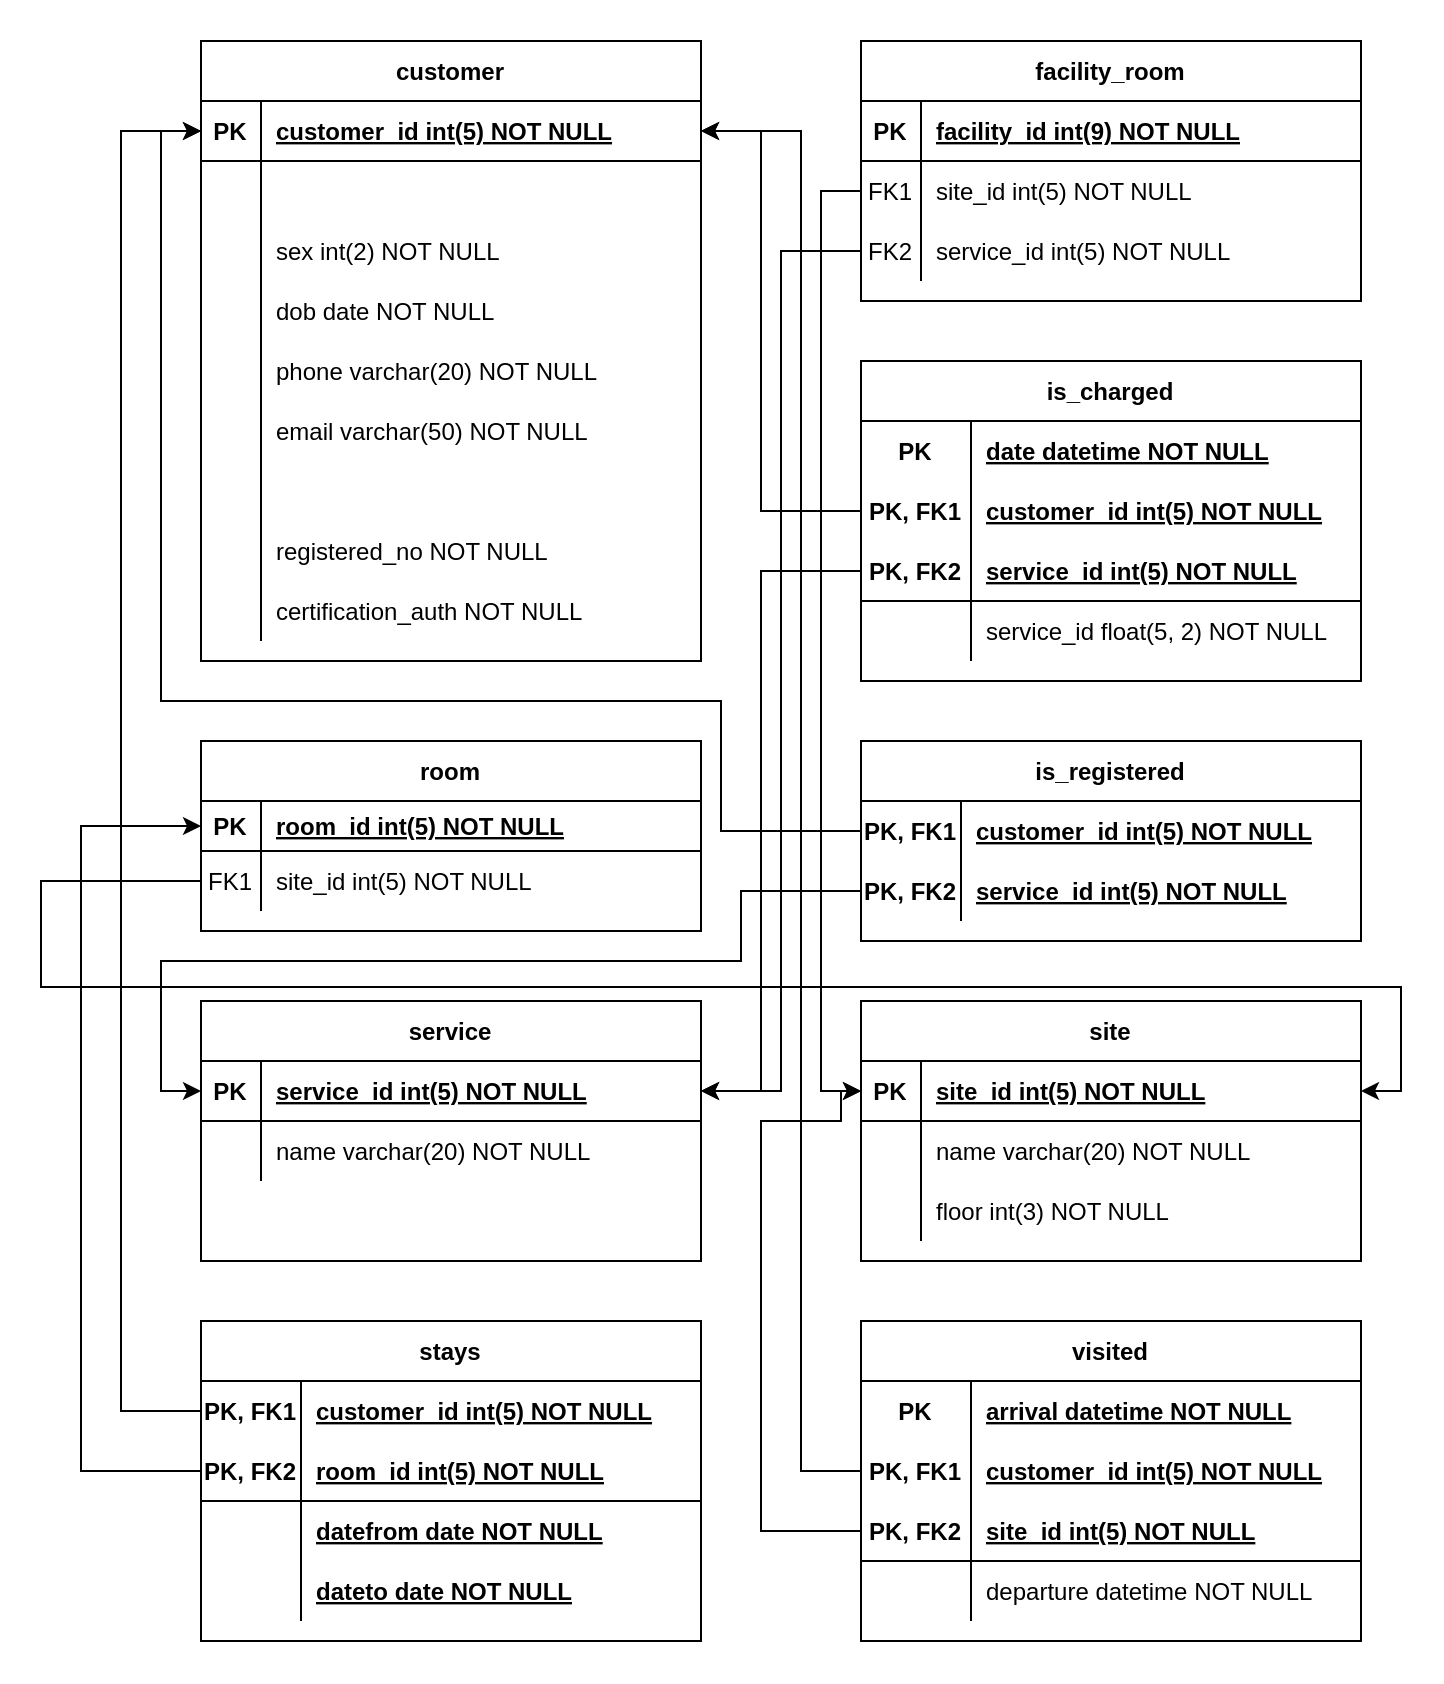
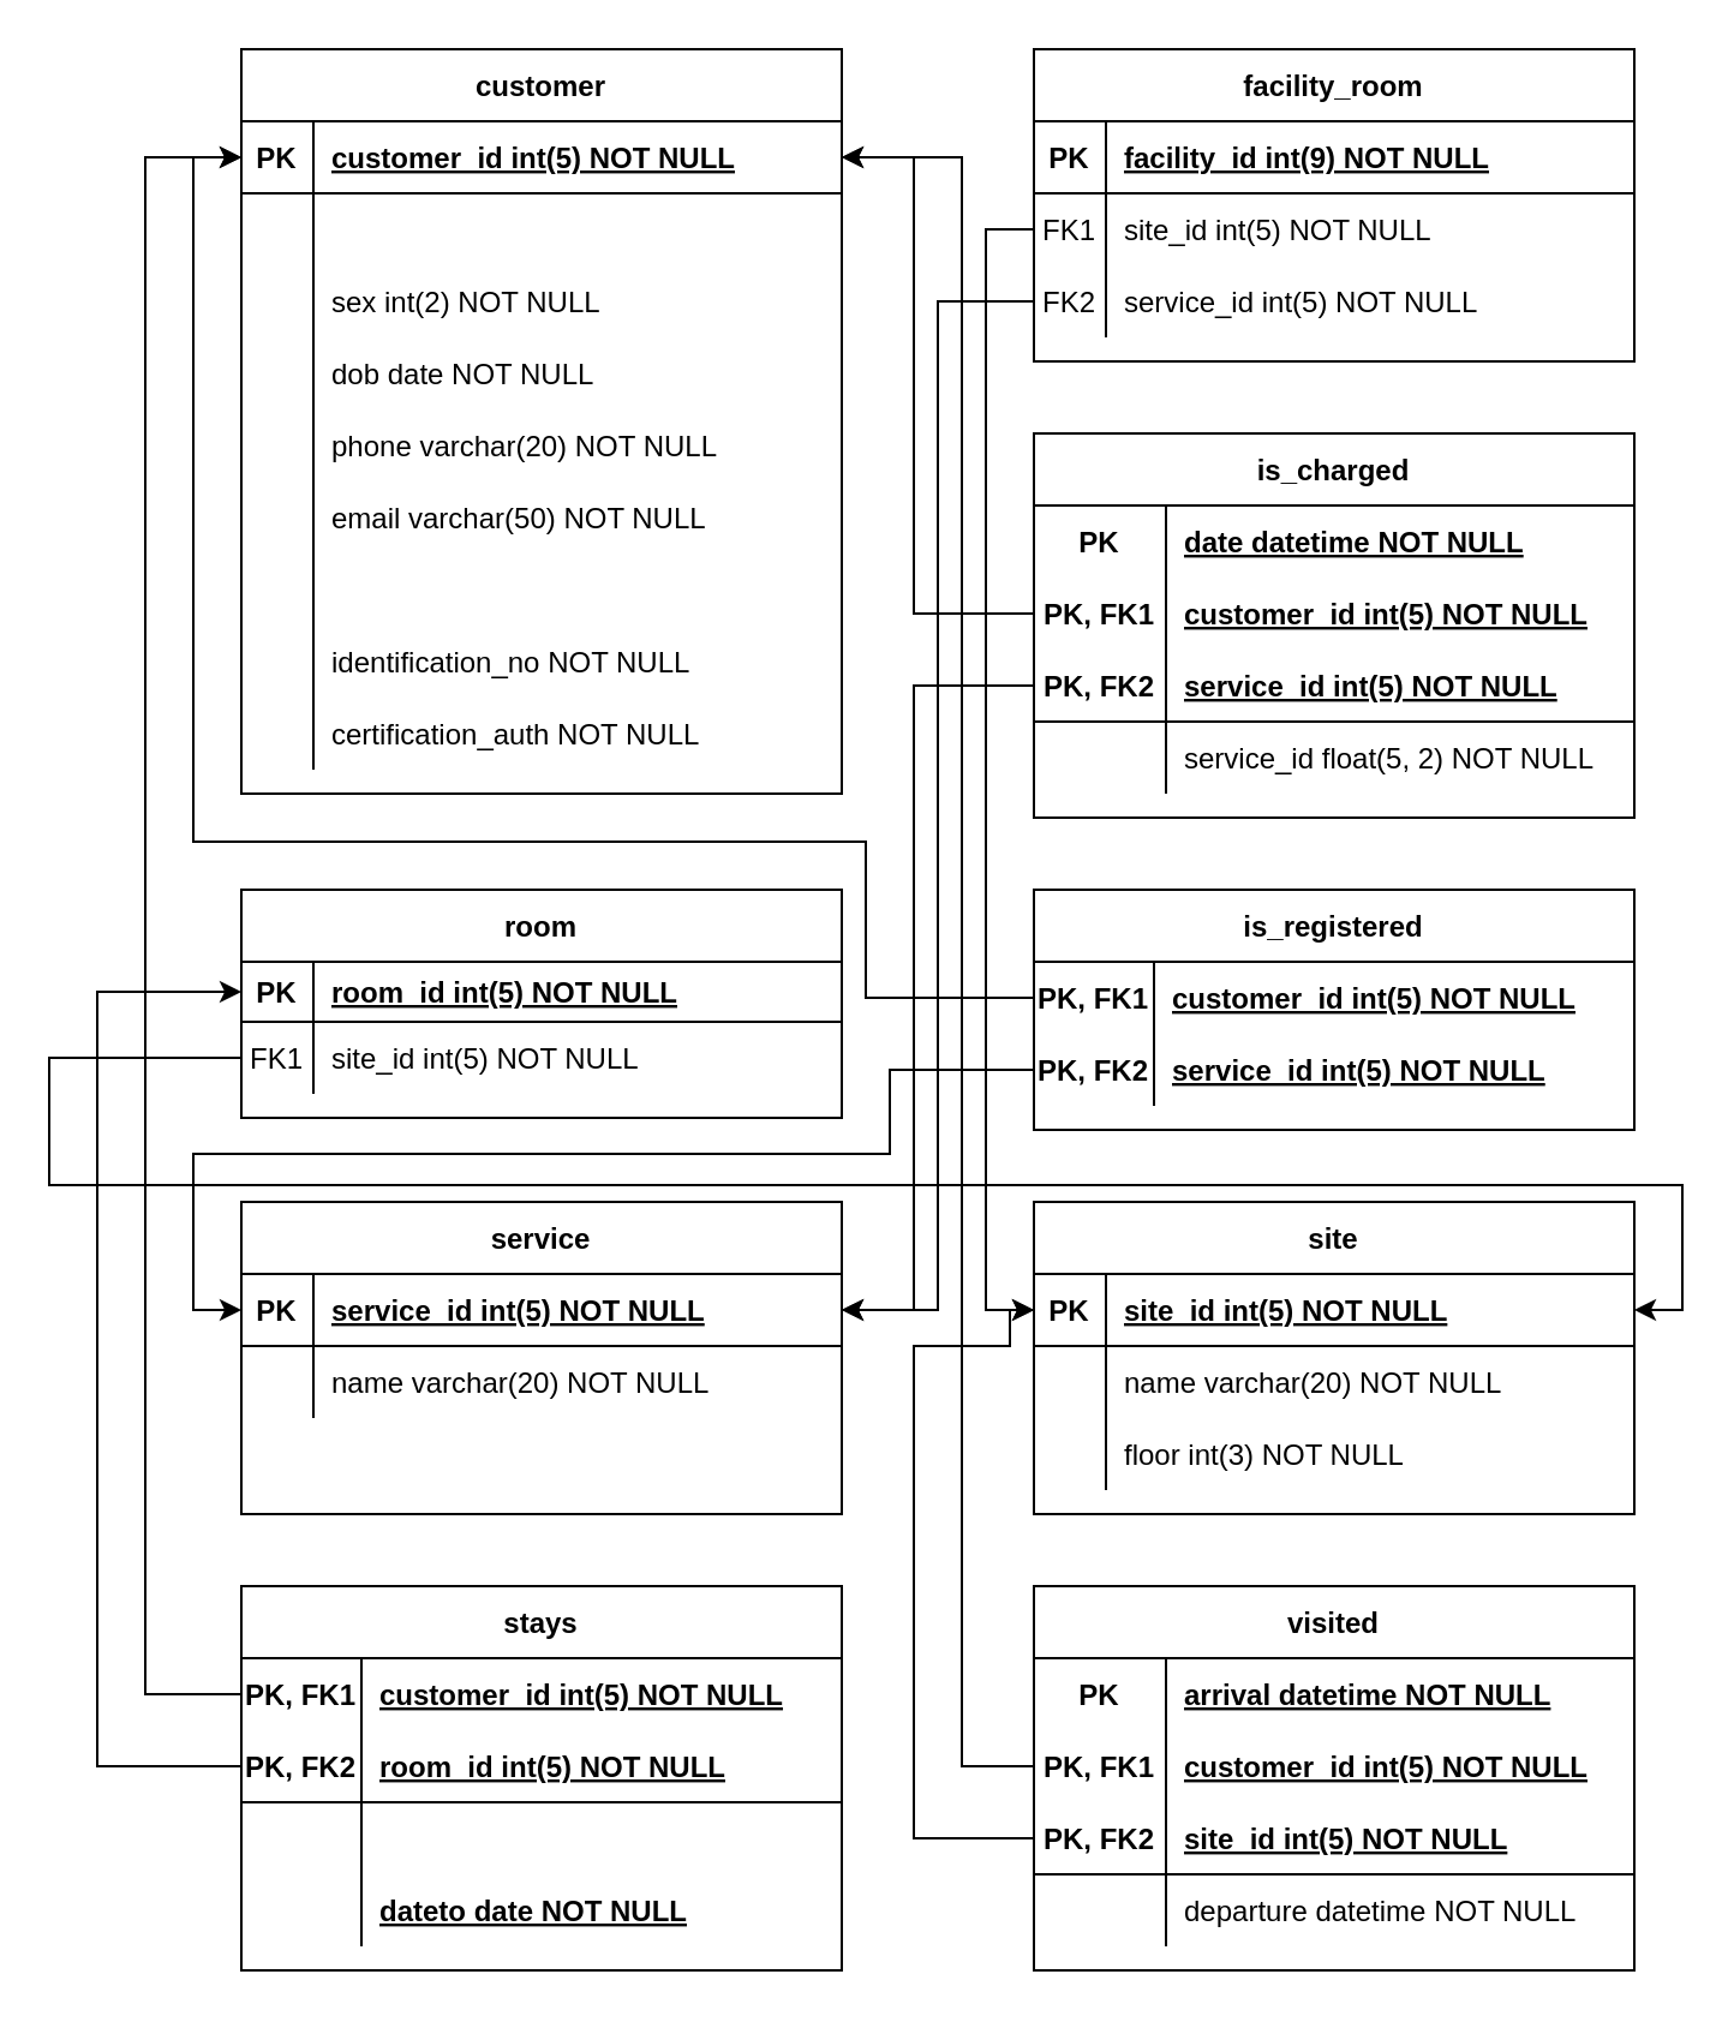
- <mxCell id="34" value="registered_no NOT NULL" style="shape=partialRectangle;overflow=hidden;connectable=0;fillColor=none;top=0;left=0;bottom=0;right=0;align=left;spacingLeft=6;" parent="32" vertex="1"><mxGeometry x="30" width="220" height="30" as="geometry" /></mxCell>
+ <mxCell id="34" value="identification_no NOT NULL" style="shape=partialRectangle;overflow=hidden;connectable=0;fillColor=none;top=0;left=0;bottom=0;right=0;align=left;spacingLeft=6;" parent="32" vertex="1"><mxGeometry x="30" width="220" height="30" as="geometry" /></mxCell>
- <mxCell id="93" value="datefrom date NOT NULL " style="shape=partialRectangle;overflow=hidden;connectable=0;fillColor=none;top=0;left=0;bottom=0;right=0;align=left;spacingLeft=6;fontStyle=5;" vertex="1" parent="91"><mxGeometry x="50" width="200" height="30" as="geometry" /></mxCell>
